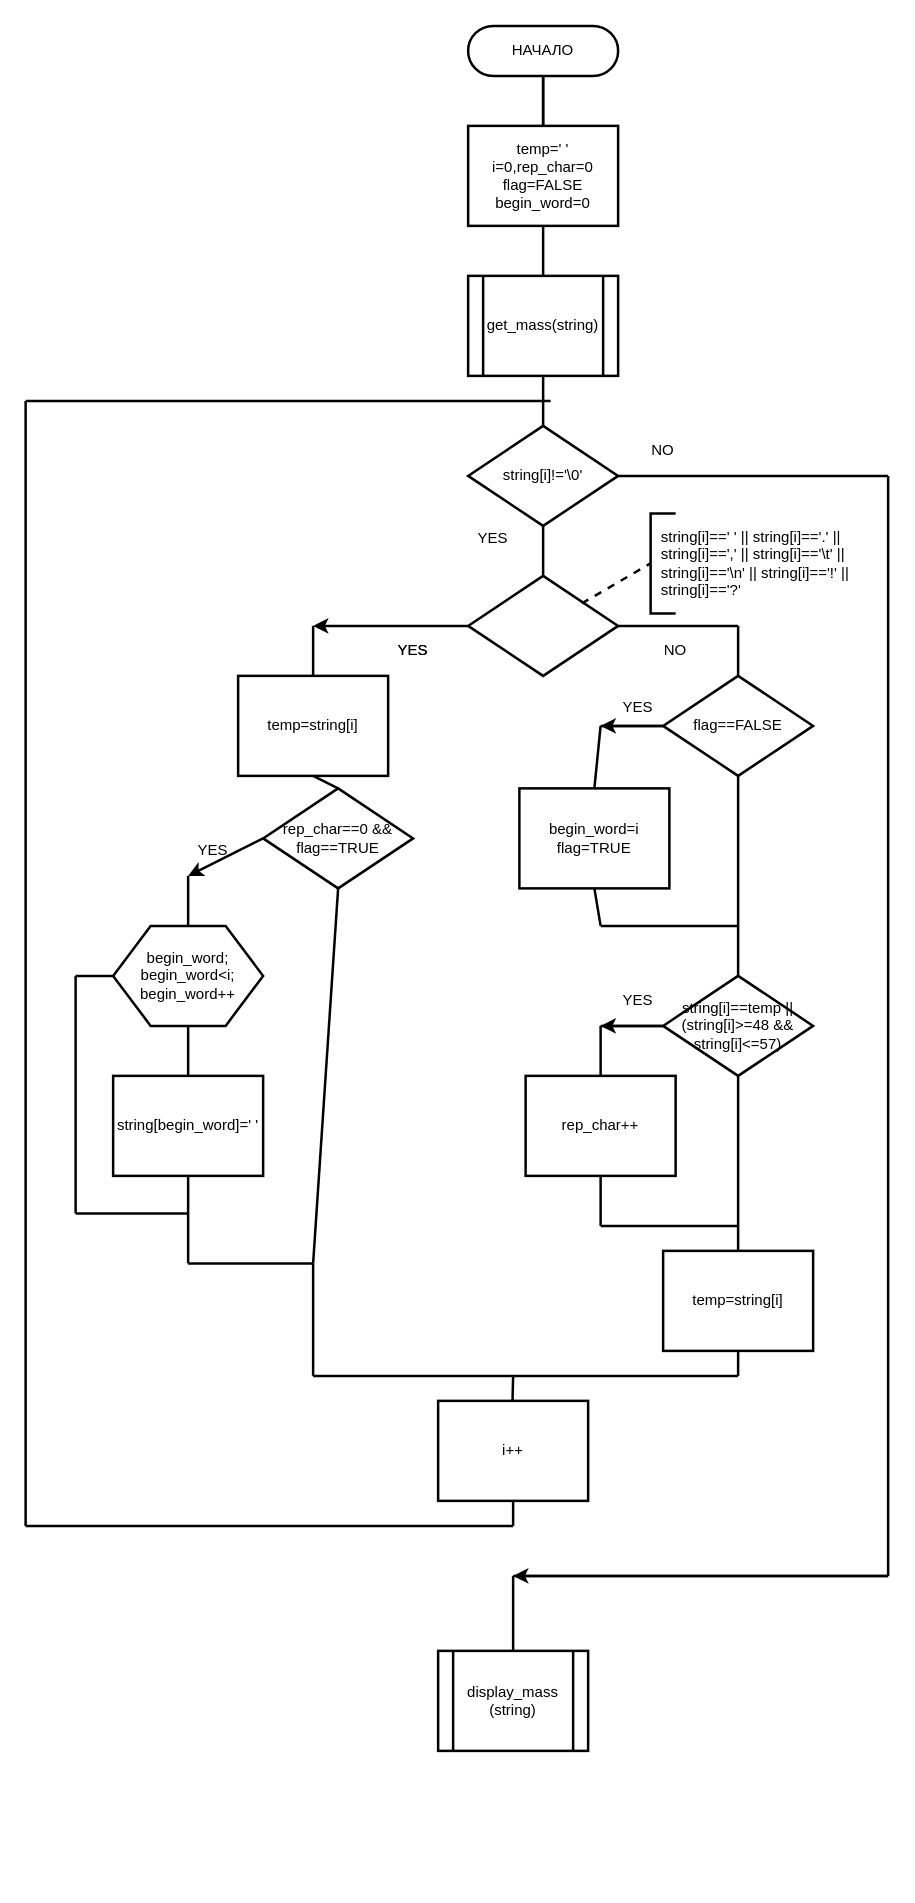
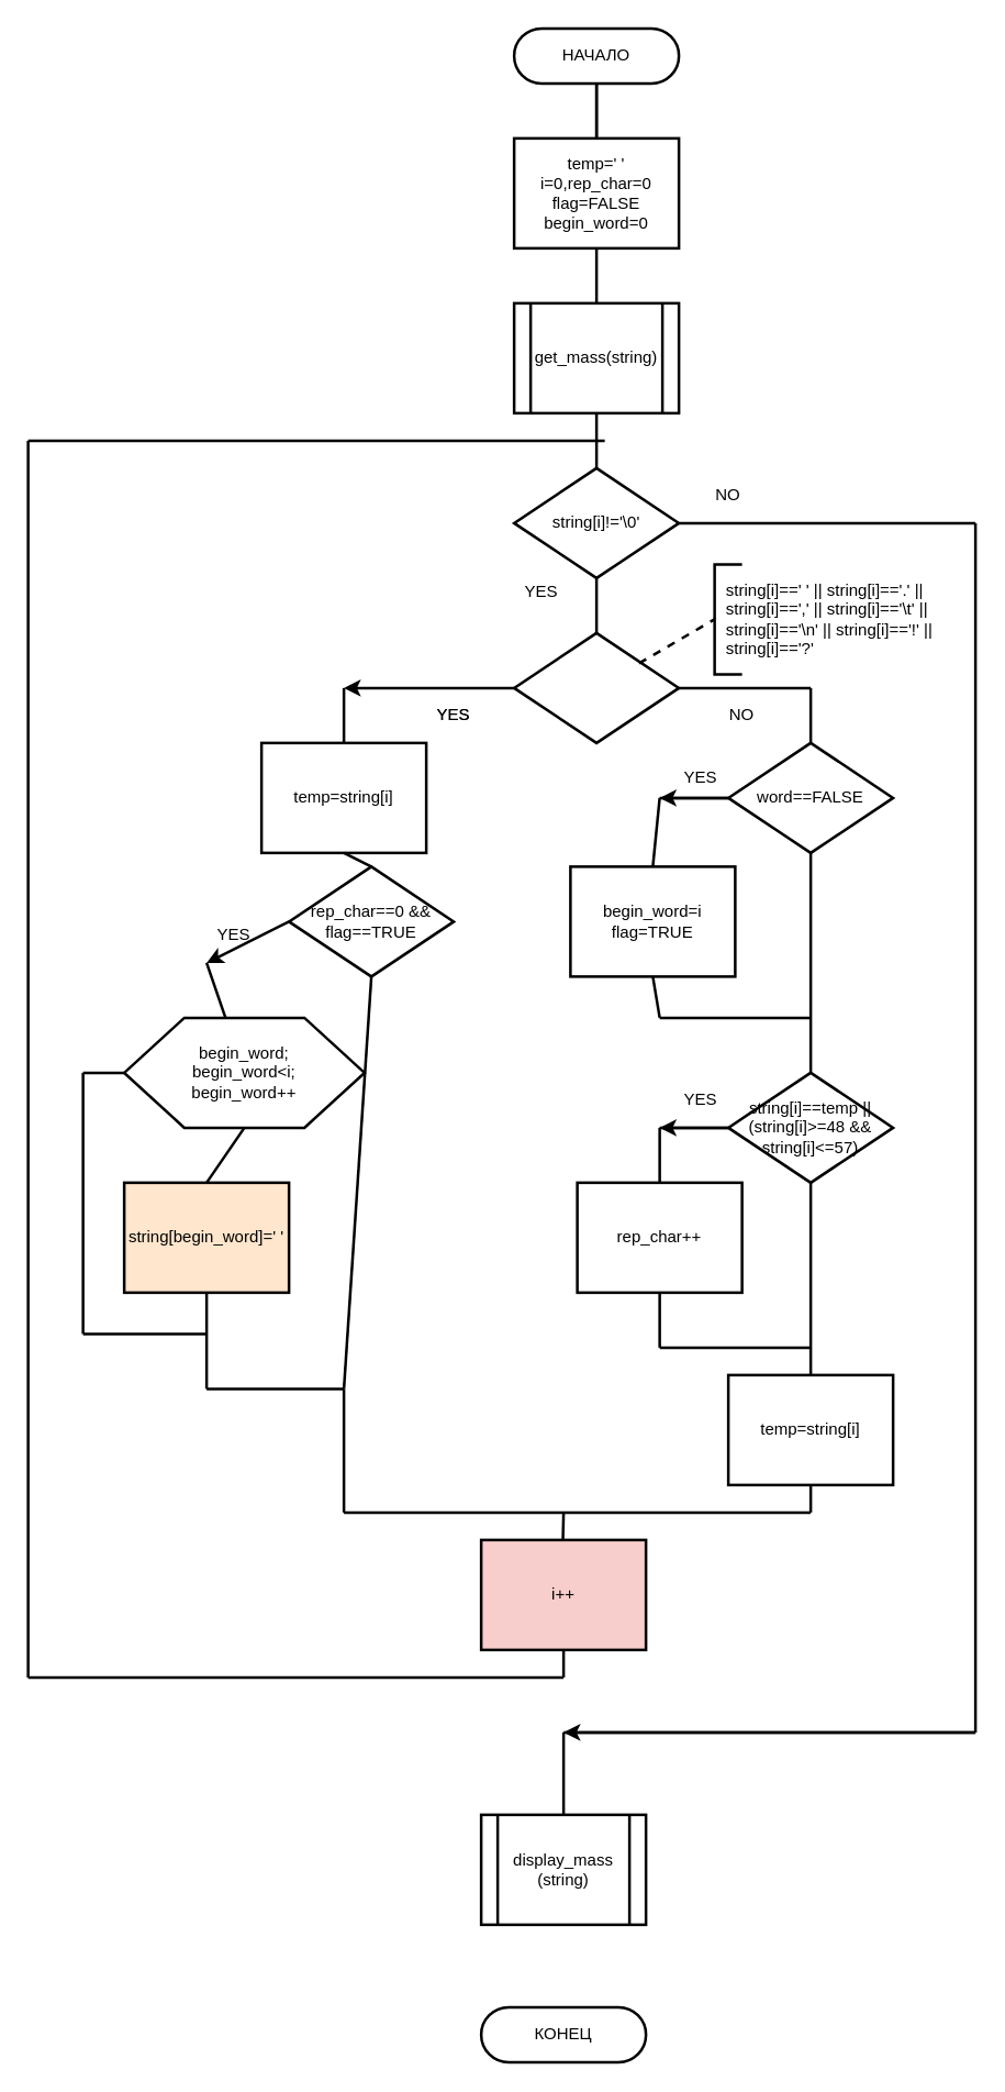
- <mxCell id="35" value="flag==FALSE" style="strokeWidth=2;html=1;shape=mxgraph.flowchart.decision;whiteSpace=wrap;" vertex="1" parent="1"><mxGeometry x="530" y="540" width="120" height="80" as="geometry" /></mxCell>
+ <mxCell id="35" value="word==FALSE" style="strokeWidth=2;html=1;shape=mxgraph.flowchart.decision;whiteSpace=wrap;" vertex="1" parent="1"><mxGeometry x="530" y="540" width="120" height="80" as="geometry" /></mxCell>
- <mxCell id="25" value="&lt;div&gt;begin_word;&lt;/div&gt;&lt;div&gt;begin_word&amp;lt;i;&lt;/div&gt;&lt;div&gt;begin_word++&lt;br&gt;&lt;/div&gt;" style="shape=hexagon;perimeter=hexagonPerimeter2;whiteSpace=wrap;html=1;strokeWidth=2;" vertex="1" parent="1"><mxGeometry x="90" y="740" width="120" height="80" as="geometry" /></mxCell>
+ <mxCell id="25" value="&lt;div&gt;begin_word;&lt;/div&gt;&lt;div&gt;begin_word&amp;lt;i;&lt;/div&gt;&lt;div&gt;begin_word++&lt;br&gt;&lt;/div&gt;" style="shape=hexagon;perimeter=hexagonPerimeter2;whiteSpace=wrap;html=1;strokeWidth=2;" vertex="1" parent="1"><mxGeometry x="90" y="740" width="175" height="80" as="geometry" /></mxCell>
- <mxCell id="27" value="string[begin_word]=' '" style="rounded=0;whiteSpace=wrap;html=1;strokeWidth=2;" vertex="1" parent="1"><mxGeometry x="90" y="860" width="120" height="80" as="geometry" /></mxCell>
+ <mxCell id="27" value="string[begin_word]=' '" style="rounded=0;whiteSpace=wrap;html=1;strokeWidth=2;fillColor=#ffe6cc;" vertex="1" parent="1"><mxGeometry x="90" y="860" width="120" height="80" as="geometry" /></mxCell>
- <mxCell id="51" value="i++" style="rounded=0;whiteSpace=wrap;html=1;strokeWidth=2;" vertex="1" parent="1"><mxGeometry x="350" y="1120" width="120" height="80" as="geometry" /></mxCell>
+ <mxCell id="51" value="i++" style="rounded=0;whiteSpace=wrap;html=1;strokeWidth=2;fillColor=#f8cecc;" vertex="1" parent="1"><mxGeometry x="350" y="1120" width="120" height="80" as="geometry" /></mxCell>
+ <mxCell id="60" value="КОНЕЦ" style="rounded=1;whiteSpace=wrap;html=1;arcSize=50;strokeWidth=2;" vertex="1" parent="1"><mxGeometry x="350" y="1460" width="120" height="40" as="geometry" /></mxCell>
